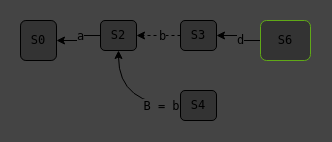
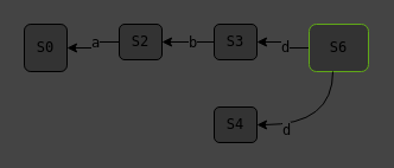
- <mxCell id="6" style="edgeStyle=orthogonalEdgeStyle;rounded=0;orthogonalLoop=1;jettySize=auto;html=1;fontFamily=monospace;fontSize=12;fontColor=default;labelBackgroundColor=#444444;resizable=0;dashed=1;" parent="1" source="8" target="5" edge="1"><mxGeometry relative="1" as="geometry" /></mxCell>
+ <mxCell id="6" style="edgeStyle=orthogonalEdgeStyle;rounded=0;orthogonalLoop=1;jettySize=auto;html=1;fontFamily=monospace;fontSize=12;fontColor=default;labelBackgroundColor=#444444;resizable=0;" parent="1" source="8" target="5" edge="1"><mxGeometry relative="1" as="geometry" /></mxCell>
- <mxCell id="9" style="edgeStyle=orthogonalEdgeStyle;rounded=0;orthogonalLoop=1;jettySize=auto;html=1;fontFamily=monospace;fontSize=12;fontColor=default;labelBackgroundColor=#444444;resizable=0;curved=1;" parent="1" source="11" target="5" edge="1"><mxGeometry relative="1" as="geometry" /></mxCell>
- <mxCell id="10" value="B = b" style="edgeLabel;html=1;align=center;verticalAlign=middle;resizable=0;points=[];rounded=0;strokeColor=default;spacingTop=0;spacing=10;fontFamily=monospace;fontSize=12;fontColor=default;fillColor=default;labelBackgroundColor=#444444;gradientColor=none;" parent="9" vertex="1" connectable="0"><mxGeometry x="-0.197" y="-9" relative="1" as="geometry"><mxPoint x="27" y="9" as="offset" /></mxGeometry></mxCell>
+ <mxCell id="15" style="edgeStyle=orthogonalEdgeStyle;rounded=0;orthogonalLoop=1;jettySize=auto;html=1;fontFamily=monospace;fontSize=12;fontColor=default;labelBackgroundColor=#444444;resizable=0;curved=1;" parent="1" source="14" target="11" edge="1"><mxGeometry relative="1" as="geometry"><mxPoint x="260" y="105" as="sourcePoint" /><Array as="points"><mxPoint x="280" y="105" /></Array></mxGeometry></mxCell>
+ <mxCell id="16" value="d" style="edgeLabel;html=1;align=center;verticalAlign=middle;resizable=0;points=[];rounded=0;strokeColor=default;spacing=10;fontFamily=monospace;fontSize=12;fontColor=default;labelBackgroundColor=#444444;fillColor=default;gradientColor=none;" parent="15" vertex="1" connectable="0"><mxGeometry x="-0.318" y="3" relative="1" as="geometry"><mxPoint x="-43" y="12" as="offset" /></mxGeometry></mxCell>
